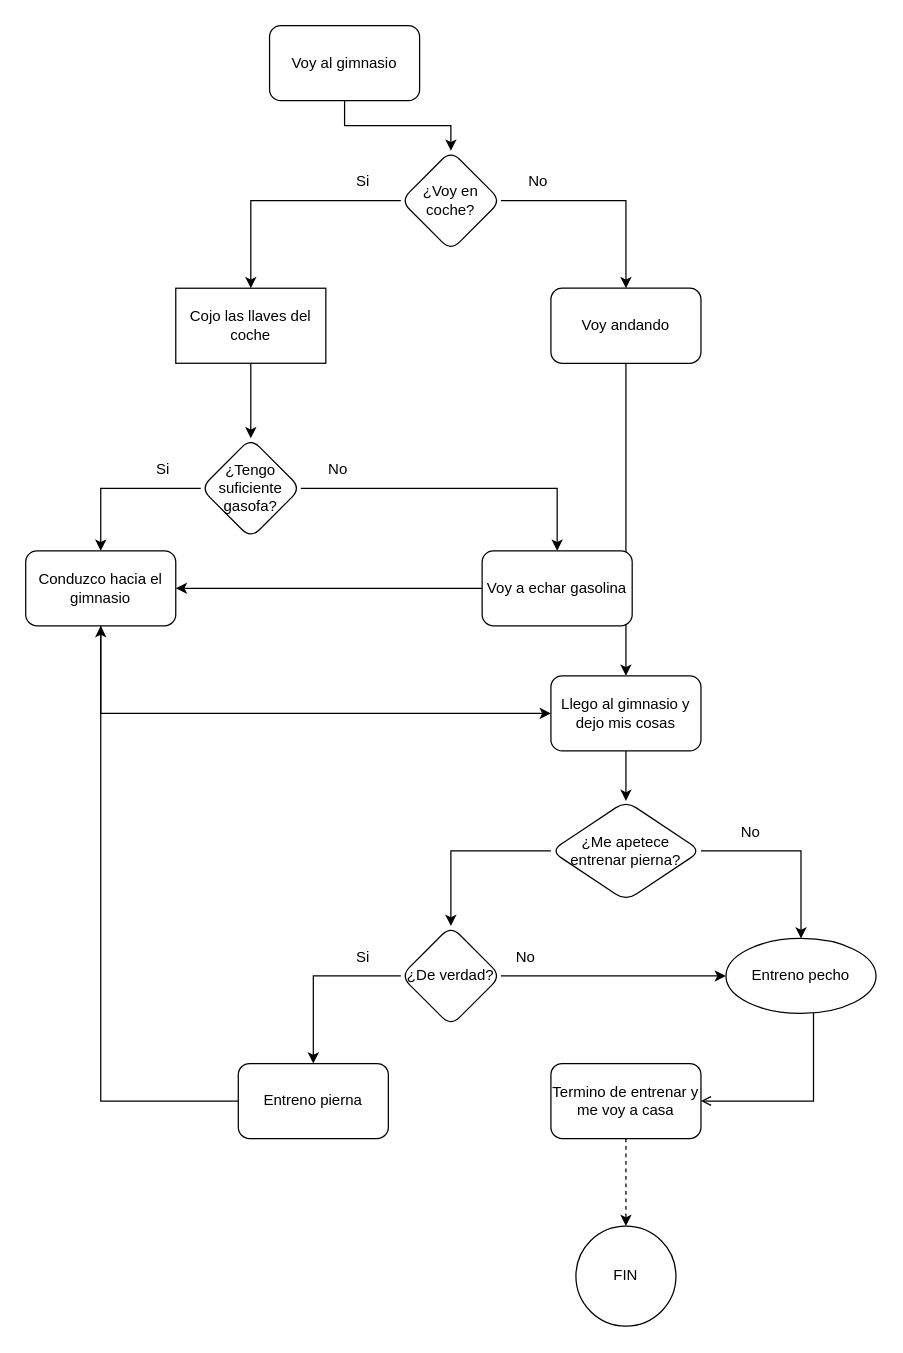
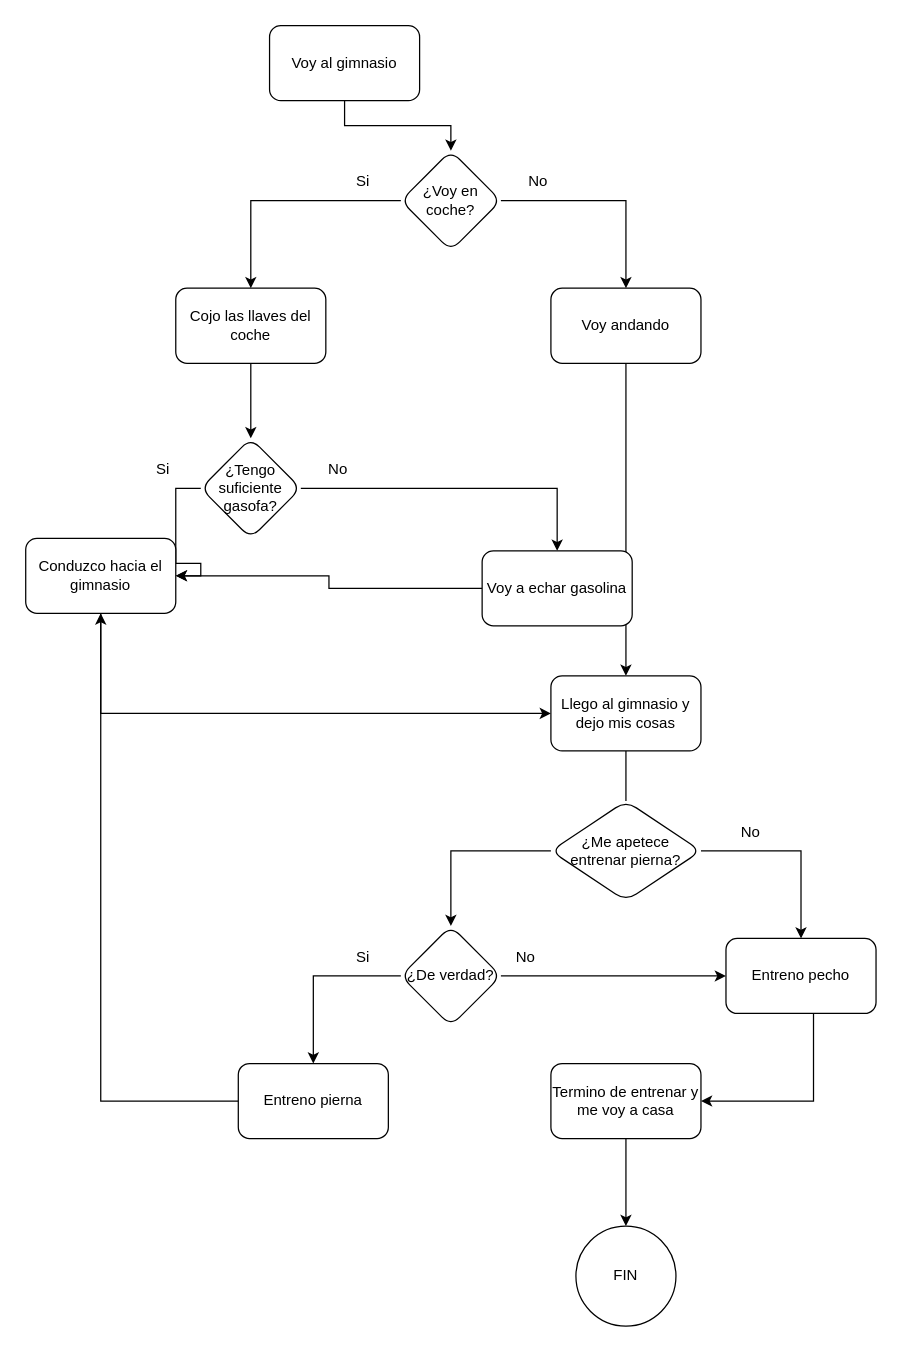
- <mxCell id="8" value="Cojo las llaves del coche" style="whiteSpace=wrap;html=1;rounded=0;" vertex="1" parent="1"><mxGeometry x="140" y="230" width="120" height="60" as="geometry" /></mxCell>
+ <mxCell id="8" value="Cojo las llaves del coche" style="whiteSpace=wrap;html=1;rounded=1;" vertex="1" parent="1"><mxGeometry x="140" y="230" width="120" height="60" as="geometry" /></mxCell>
- <mxCell id="14" value="Conduzco hacia el gimnasio" style="whiteSpace=wrap;html=1;rounded=1;" vertex="1" parent="1"><mxGeometry x="20" y="440" width="120" height="60" as="geometry" /></mxCell>
+ <mxCell id="14" value="Conduzco hacia el gimnasio" style="whiteSpace=wrap;html=1;rounded=1;" vertex="1" parent="1"><mxGeometry x="20" y="430" width="120" height="60" as="geometry" /></mxCell>
- <mxCell id="19" style="edgeStyle=orthogonalEdgeStyle;rounded=0;orthogonalLoop=1;jettySize=auto;html=1;entryX=0.5;entryY=0;entryDx=0;entryDy=0;" edge="1" parent="1" source="20" target="23"><mxGeometry relative="1" as="geometry" /></mxCell>
+ <mxCell id="19" style="edgeStyle=orthogonalEdgeStyle;rounded=0;orthogonalLoop=1;jettySize=auto;html=1;entryX=0.5;entryY=0;entryDx=0;entryDy=0;endArrow=none;" edge="1" parent="1" source="20" target="23"><mxGeometry relative="1" as="geometry" /></mxCell>
- <mxCell id="25" value="Entreno pecho" style="ellipse;whiteSpace=wrap;html=1;" vertex="1" parent="1"><mxGeometry x="580" y="750" width="120" height="60" as="geometry" /></mxCell>
+ <mxCell id="25" value="Entreno pecho" style="whiteSpace=wrap;html=1;rounded=1;" vertex="1" parent="1"><mxGeometry x="580" y="750" width="120" height="60" as="geometry" /></mxCell>
- <mxCell id="24" style="edgeStyle=orthogonalEdgeStyle;rounded=0;orthogonalLoop=1;jettySize=auto;html=1;entryX=1;entryY=0.5;entryDx=0;entryDy=0;endArrow=open;" edge="1" parent="1" source="25" target="28"><mxGeometry relative="1" as="geometry"><Array as="points"><mxPoint x="650" y="880" /></Array></mxGeometry></mxCell>
+ <mxCell id="24" style="edgeStyle=orthogonalEdgeStyle;rounded=0;orthogonalLoop=1;jettySize=auto;html=1;entryX=1;entryY=0.5;entryDx=0;entryDy=0;" edge="1" parent="1" source="25" target="28"><mxGeometry relative="1" as="geometry"><Array as="points"><mxPoint x="650" y="880" /></Array></mxGeometry></mxCell>
- <mxCell id="27" value="" style="edgeStyle=orthogonalEdgeStyle;rounded=0;orthogonalLoop=1;jettySize=auto;html=1;dashed=1;" edge="1" parent="1" source="28" target="29"><mxGeometry relative="1" as="geometry" /></mxCell>
+ <mxCell id="27" value="" style="edgeStyle=orthogonalEdgeStyle;rounded=0;orthogonalLoop=1;jettySize=auto;html=1;" edge="1" parent="1" source="28" target="29"><mxGeometry relative="1" as="geometry" /></mxCell>
